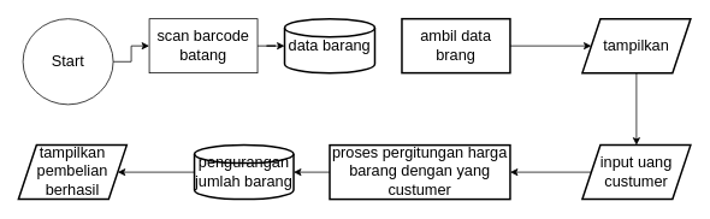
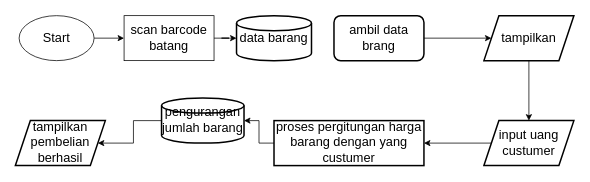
- <mxCell id="8" value="ambil data brang" style="whiteSpace=wrap;html=1;strokeWidth=2;fontSize=17;" vertex="1" parent="1"><mxGeometry x="445" y="20" width="120" height="60" as="geometry" /></mxCell>
+ <mxCell id="8" value="ambil data brang" style="whiteSpace=wrap;html=1;strokeWidth=2;fontSize=17;rounded=1;" vertex="1" parent="1"><mxGeometry x="445" y="20" width="120" height="60" as="geometry" /></mxCell>
- <mxCell id="3" value="Start" style="ellipse;whiteSpace=wrap;html=1;fontSize=17;" vertex="1" parent="1"><mxGeometry x="25" y="20" width="100" height="95" as="geometry" /></mxCell>
+ <mxCell id="3" value="Start" style="ellipse;whiteSpace=wrap;html=1;fontSize=17;" vertex="1" parent="1"><mxGeometry x="25" y="20" width="100" height="60" as="geometry" /></mxCell>
- <mxCell id="16" value="pengurangan jumlah barang" style="strokeWidth=2;html=1;shape=mxgraph.flowchart.database;whiteSpace=wrap;fontSize=17;" vertex="1" parent="1"><mxGeometry x="215" y="160" width="110" height="60" as="geometry" /></mxCell>
+ <mxCell id="16" value="pengurangan jumlah barang" style="strokeWidth=2;html=1;shape=mxgraph.flowchart.database;whiteSpace=wrap;fontSize=17;" vertex="1" parent="1"><mxGeometry x="215" y="130" width="110" height="60" as="geometry" /></mxCell>
